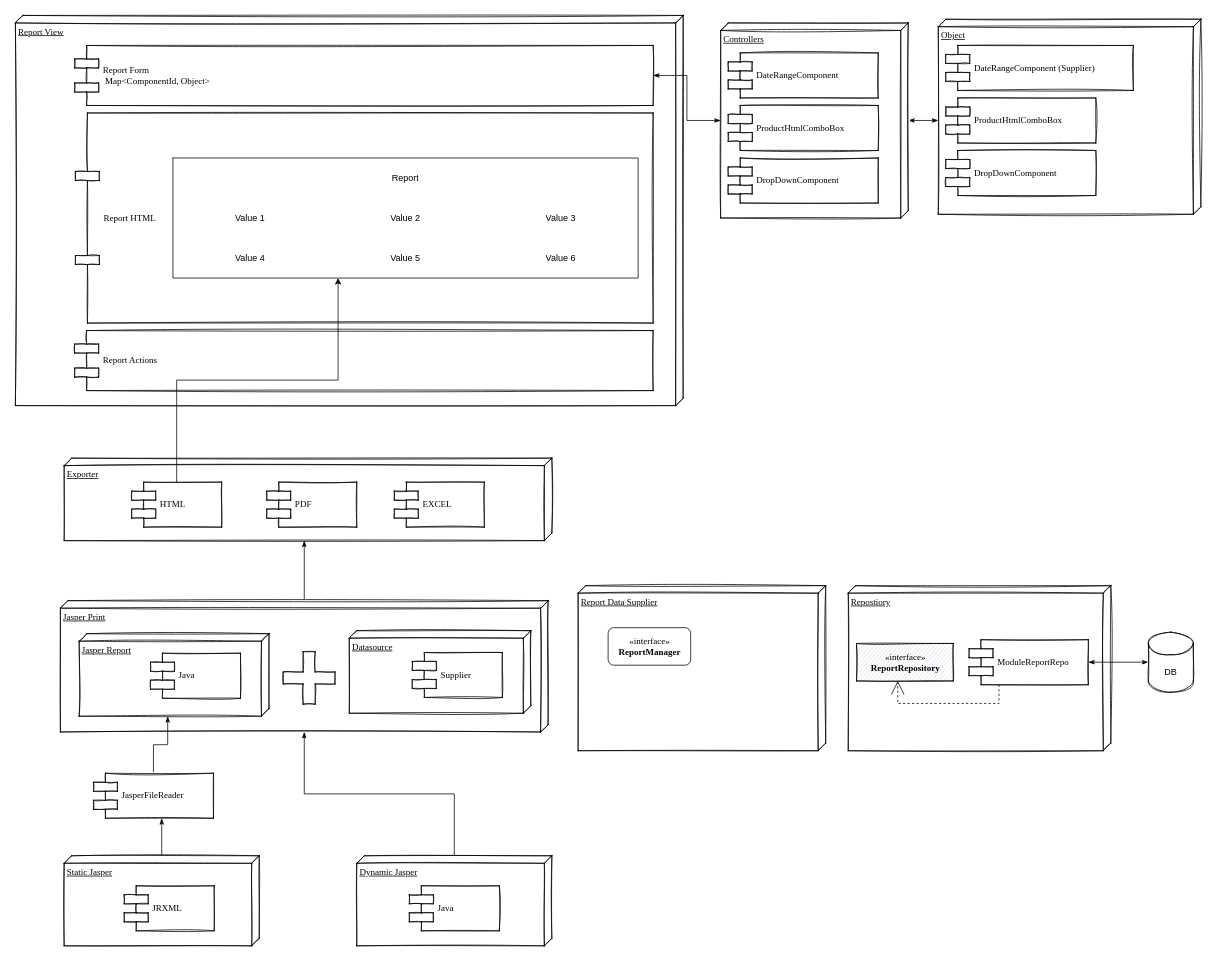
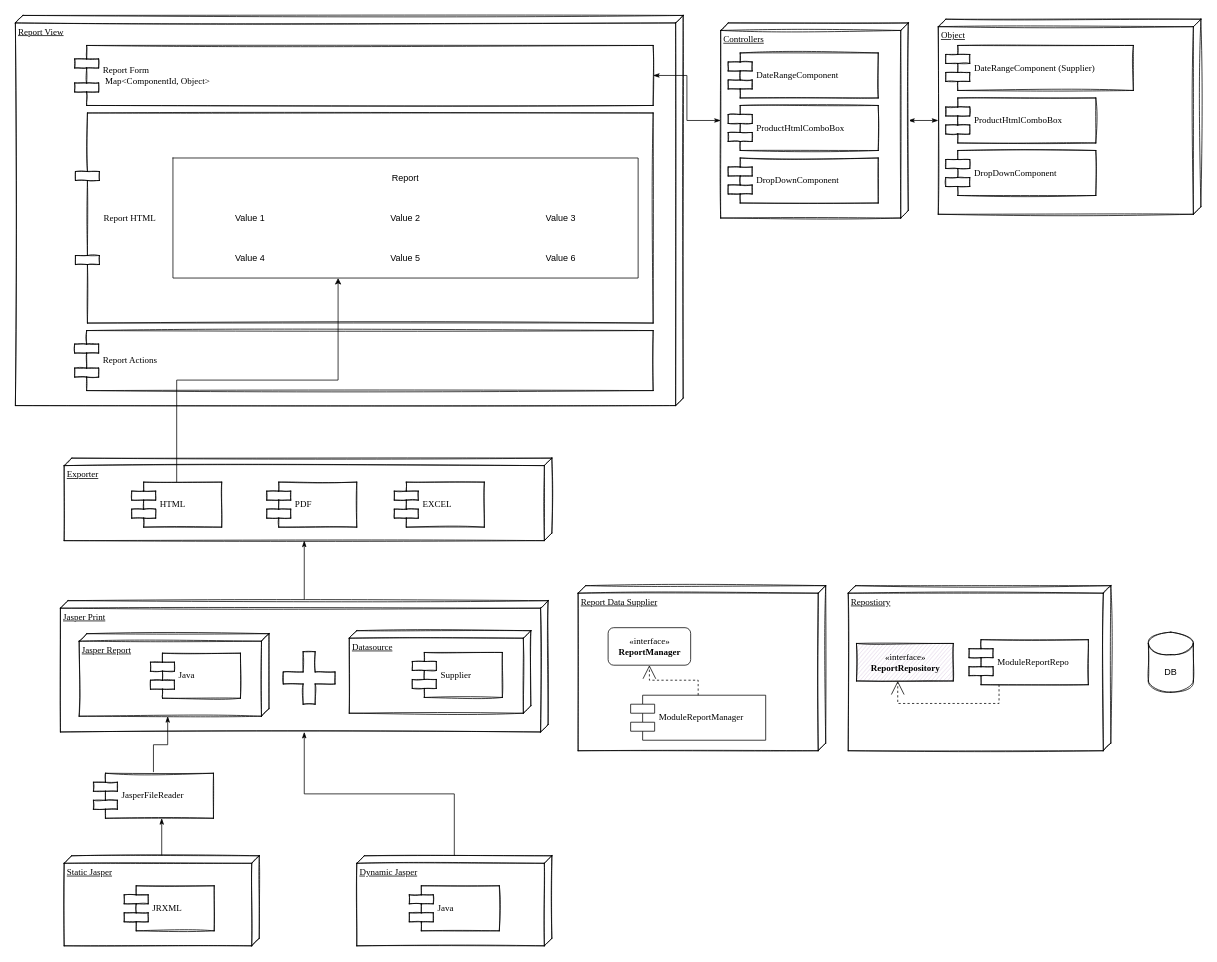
- <mxCell id="7" style="edgeStyle=orthogonalEdgeStyle;rounded=0;orthogonalLoop=1;jettySize=auto;html=1;entryX=0;entryY=0.5;entryDx=0;entryDy=0;entryPerimeter=0;endArrow=classicThin;endFill=1;startArrow=classicThin;startFill=1;" parent="1" source="8" target="27" edge="1"><mxGeometry relative="1" as="geometry" /></mxCell>
+ <mxCell id="14" style="edgeStyle=orthogonalEdgeStyle;rounded=0;html=1;dashed=1;labelBackgroundColor=none;startArrow=none;startFill=0;startSize=8;endArrow=open;endFill=0;endSize=16;fontFamily=Verdana;fontSize=12;" parent="1" source="9" target="10" edge="1"><mxGeometry relative="1" as="geometry" /></mxCell>
+ <mxCell id="9" value="ModuleReportManager" style="shape=component;align=left;spacingLeft=36;rounded=0;shadow=0;comic=0;labelBackgroundColor=none;strokeWidth=1;fontFamily=Verdana;fontSize=12;html=1;" parent="1" vertex="1"><mxGeometry x="840" y="926" width="180" height="60" as="geometry" /></mxCell>
